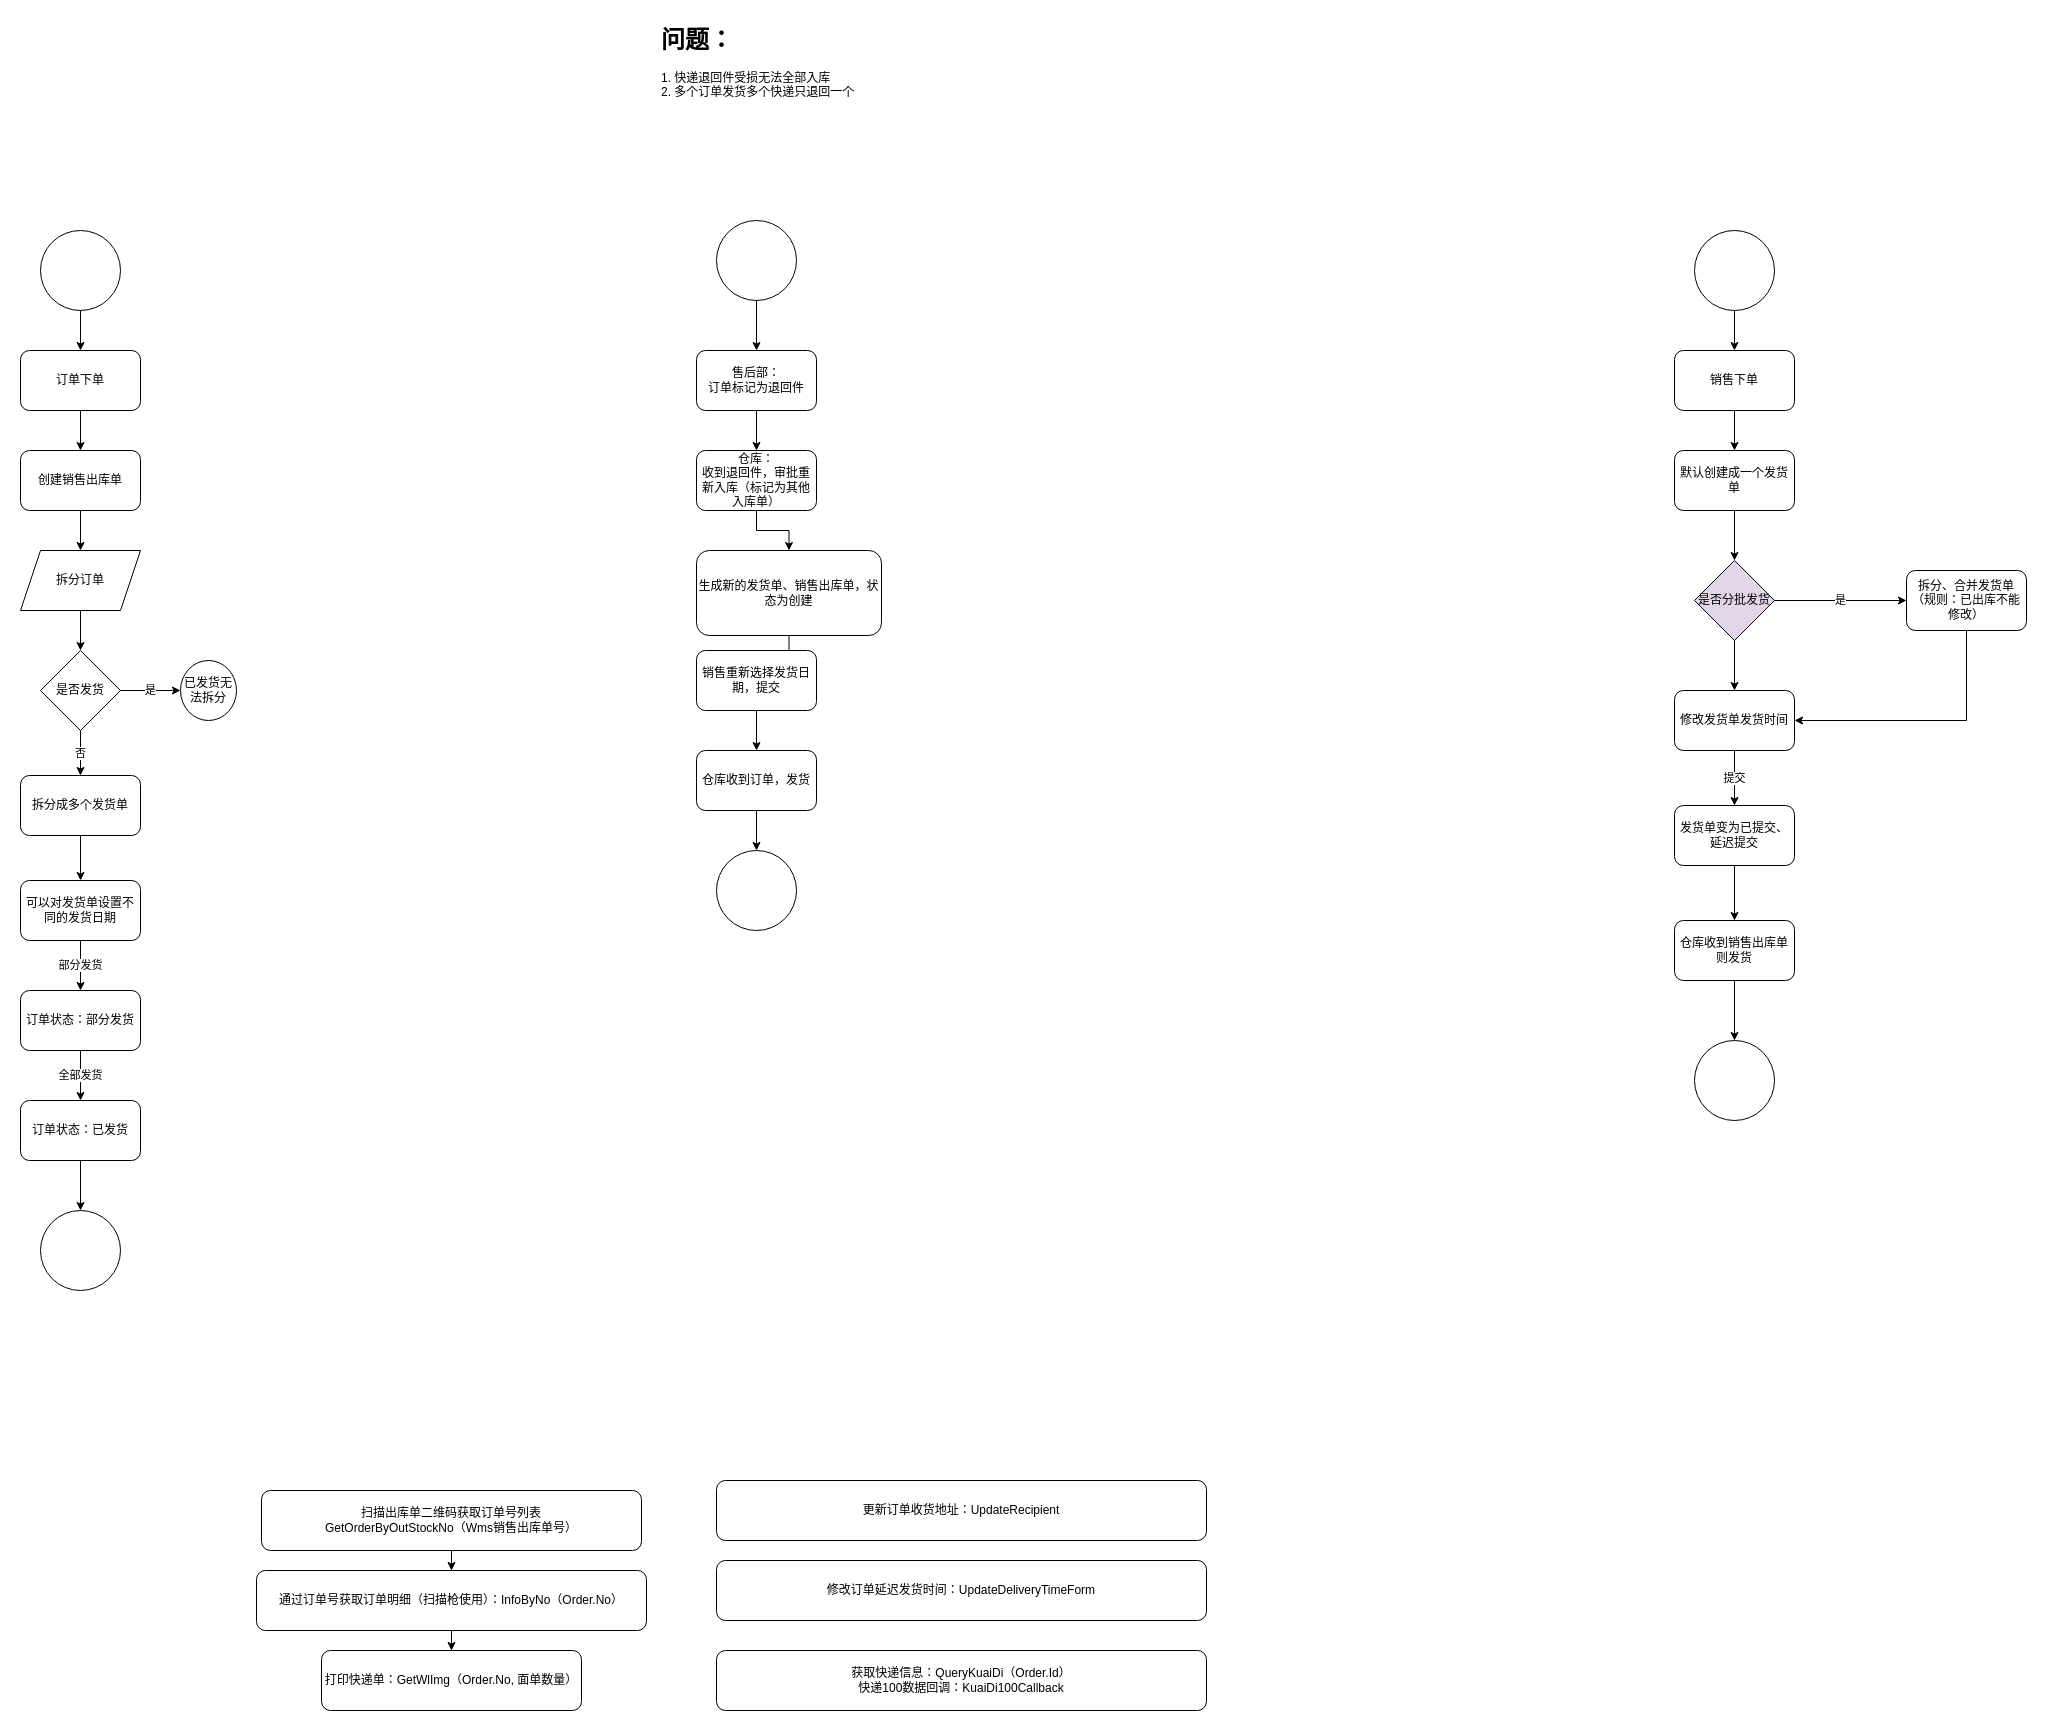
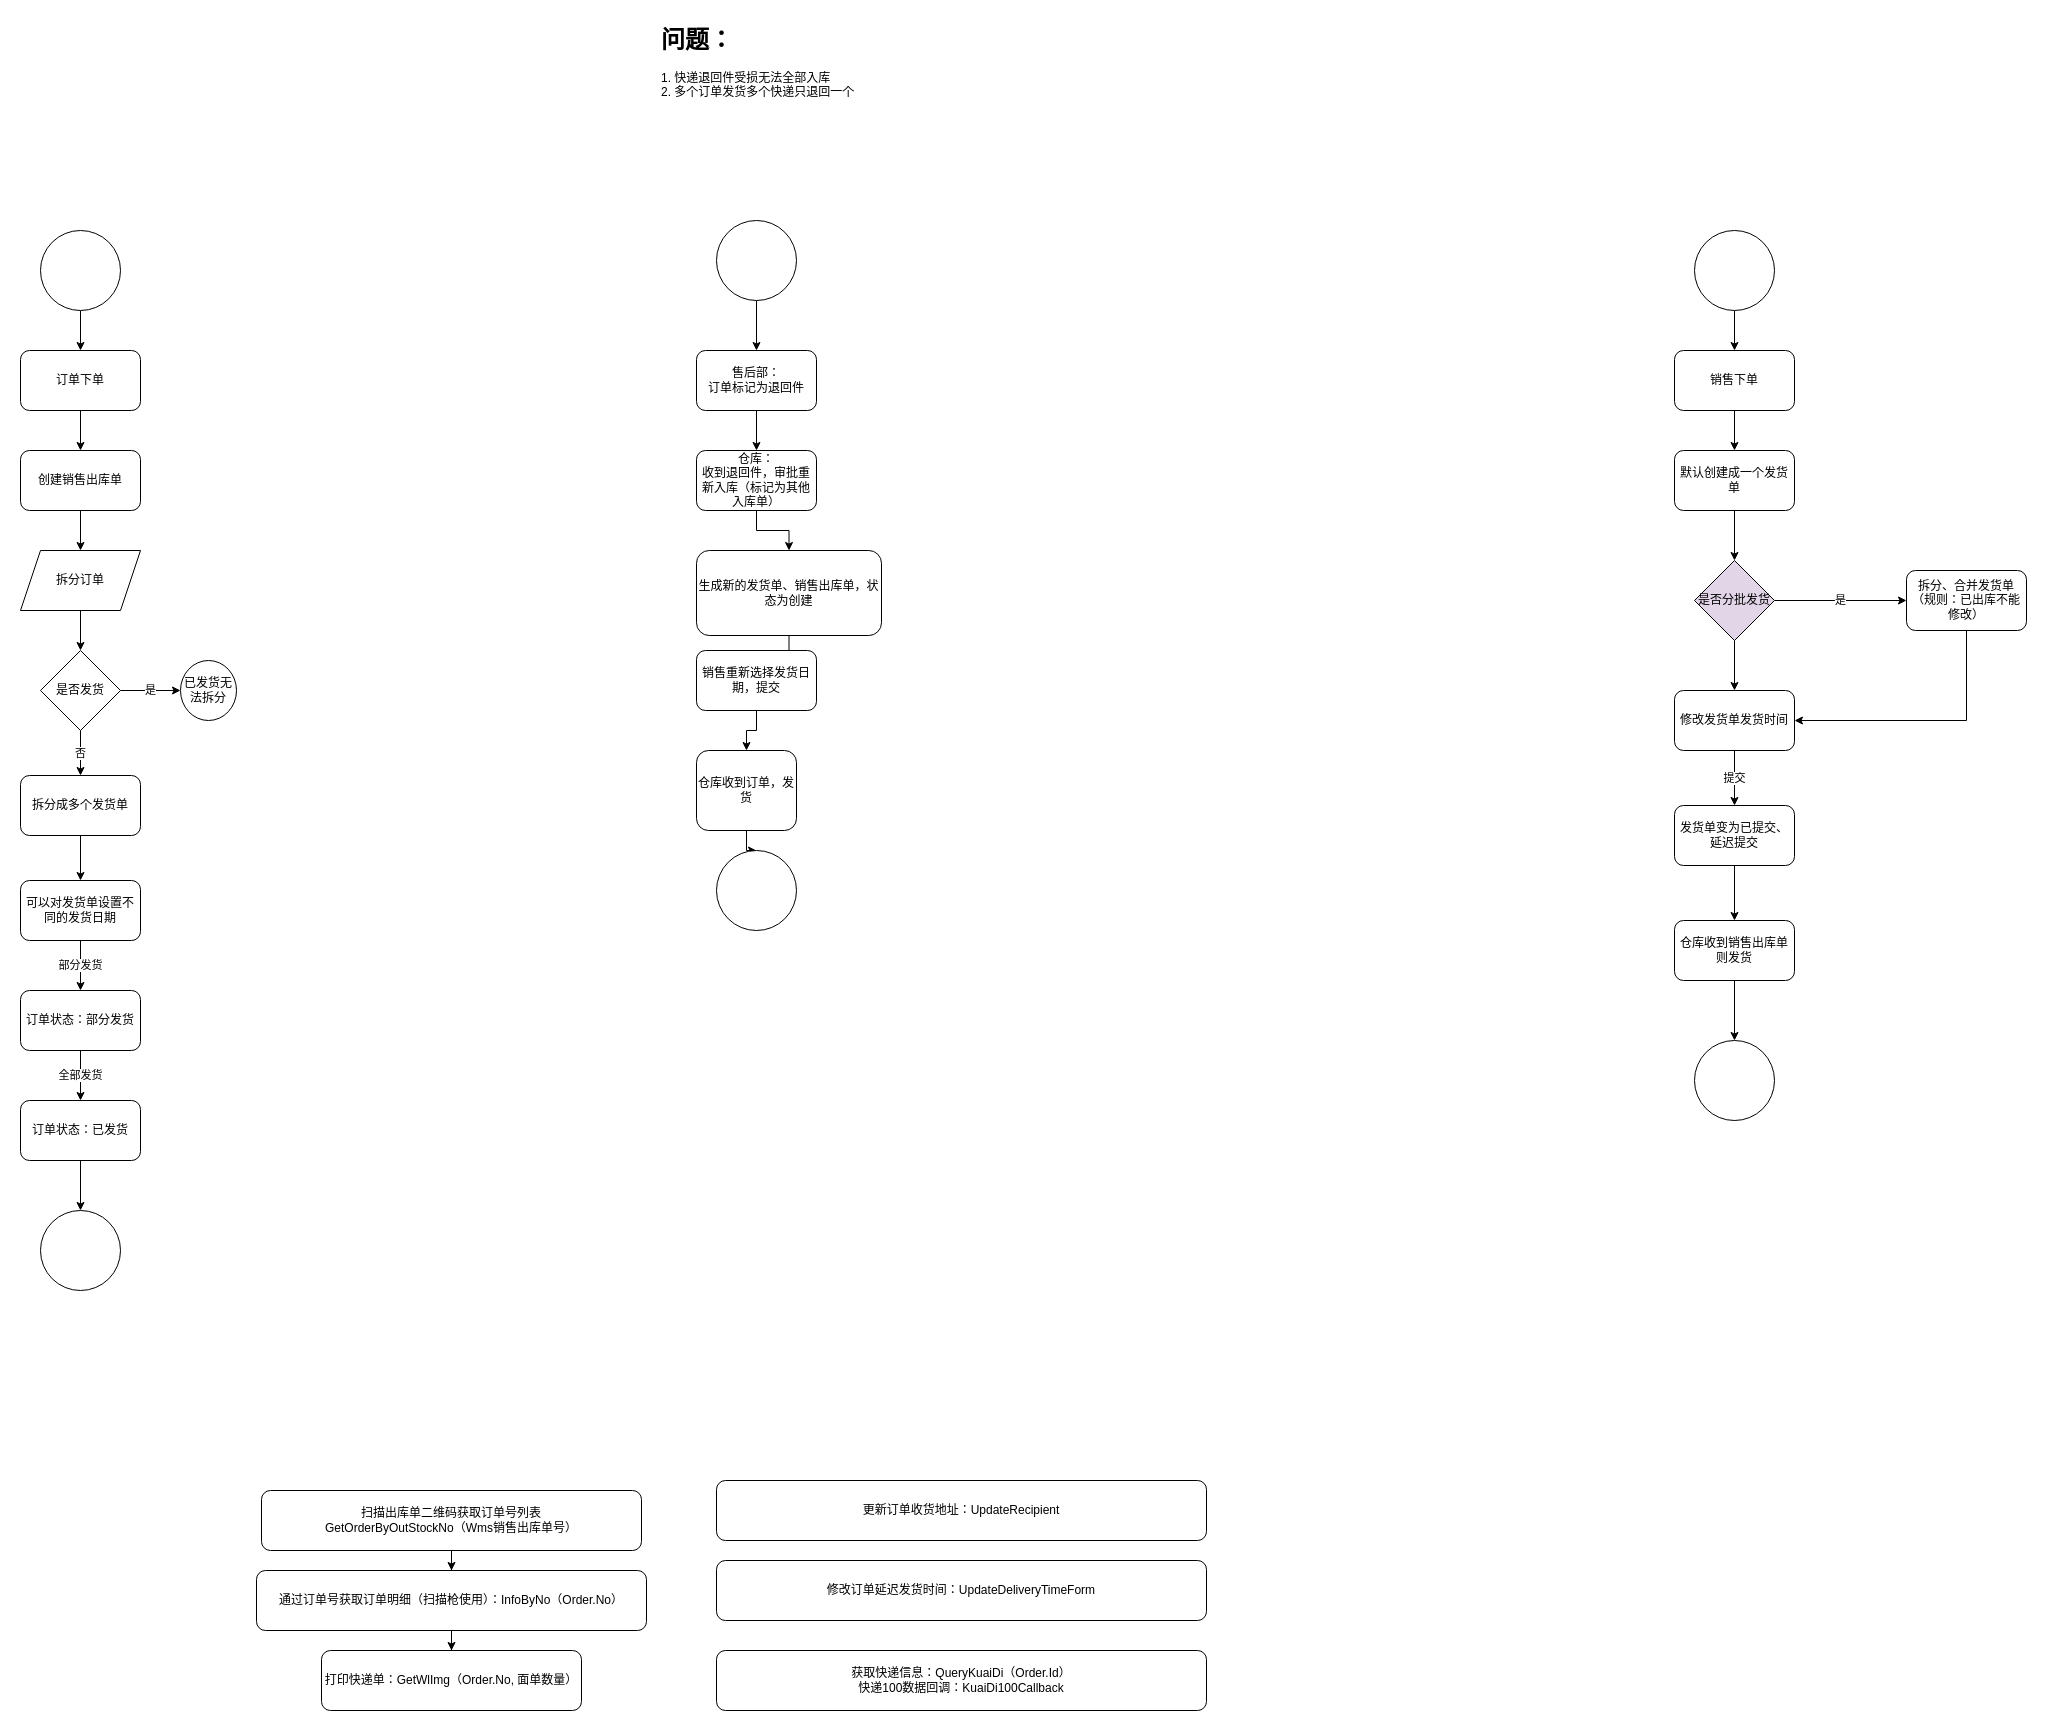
- <mxCell id="53" value="仓库收到订单，发货" style="rounded=1;whiteSpace=wrap;html=1;" parent="1" vertex="1"><mxGeometry x="696" y="750" width="120" height="60" as="geometry" /></mxCell>
+ <mxCell id="53" value="仓库收到订单，发货" style="rounded=1;whiteSpace=wrap;html=1;" parent="1" vertex="1"><mxGeometry x="696" y="750" width="100" height="80" as="geometry" /></mxCell>
